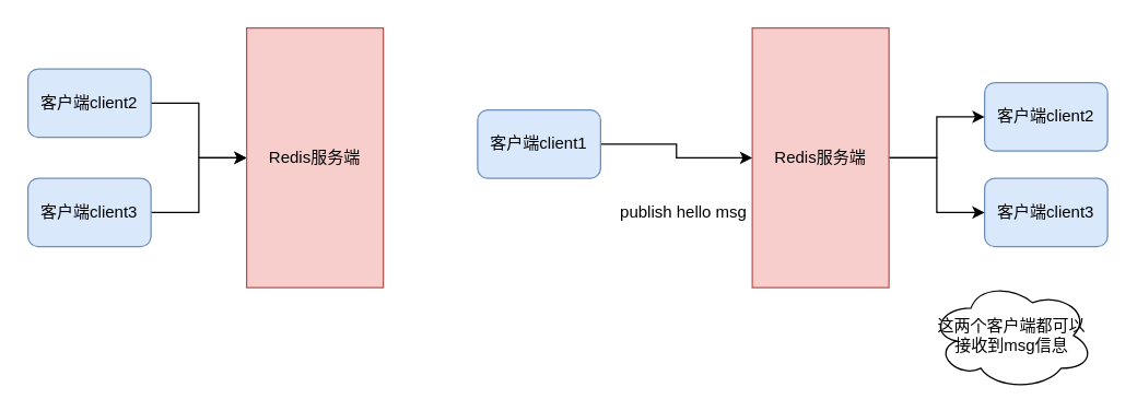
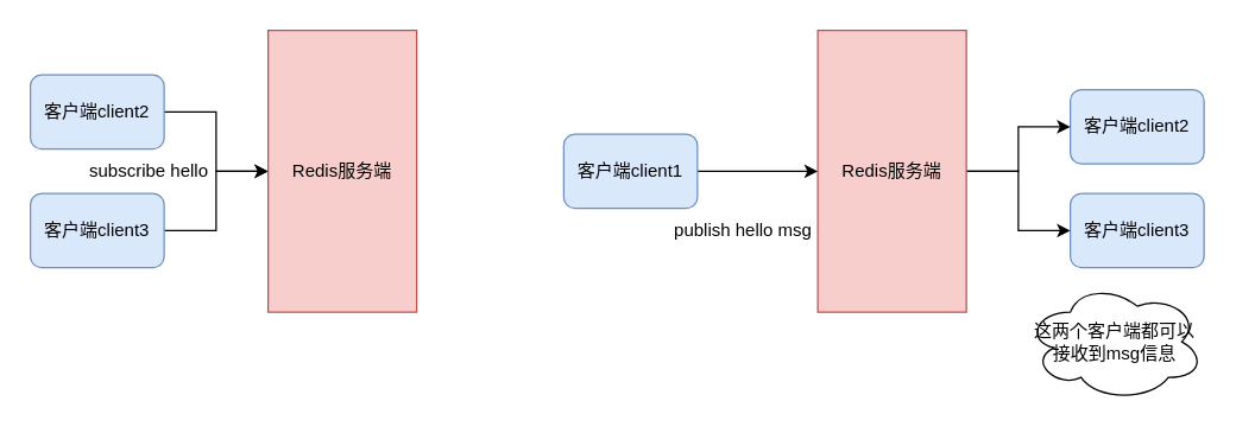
- <mxCell id="14" value="客户端client1" style="rounded=1;whiteSpace=wrap;html=1;fillColor=#dae8fc;strokeColor=#6c8ebf;" vertex="1" parent="1"><mxGeometry x="349" y="80" width="90" height="50" as="geometry" /></mxCell>
+ <mxCell id="14" value="客户端client1" style="rounded=1;whiteSpace=wrap;html=1;fillColor=#dae8fc;strokeColor=#6c8ebf;" vertex="1" parent="1"><mxGeometry x="379" y="90" width="90" height="50" as="geometry" /></mxCell>
+ <mxCell id="7" value="subscribe hello" style="text;html=1;align=center;verticalAlign=middle;whiteSpace=wrap;rounded=0;" vertex="1" parent="1"><mxGeometry x="50" y="100" width="100" height="30" as="geometry" /></mxCell>
- <mxCell id="16" value="这两个客户端都可以接收到msg信息" style="ellipse;shape=cloud;whiteSpace=wrap;html=1;" vertex="1" parent="1"><mxGeometry x="680" y="205" width="120" height="80" as="geometry" /></mxCell>
+ <mxCell id="16" value="这两个客户端都可以接收到msg信息" style="ellipse;shape=cloud;whiteSpace=wrap;html=1;" vertex="1" parent="1"><mxGeometry x="690" y="190" width="120" height="80" as="geometry" /></mxCell>
